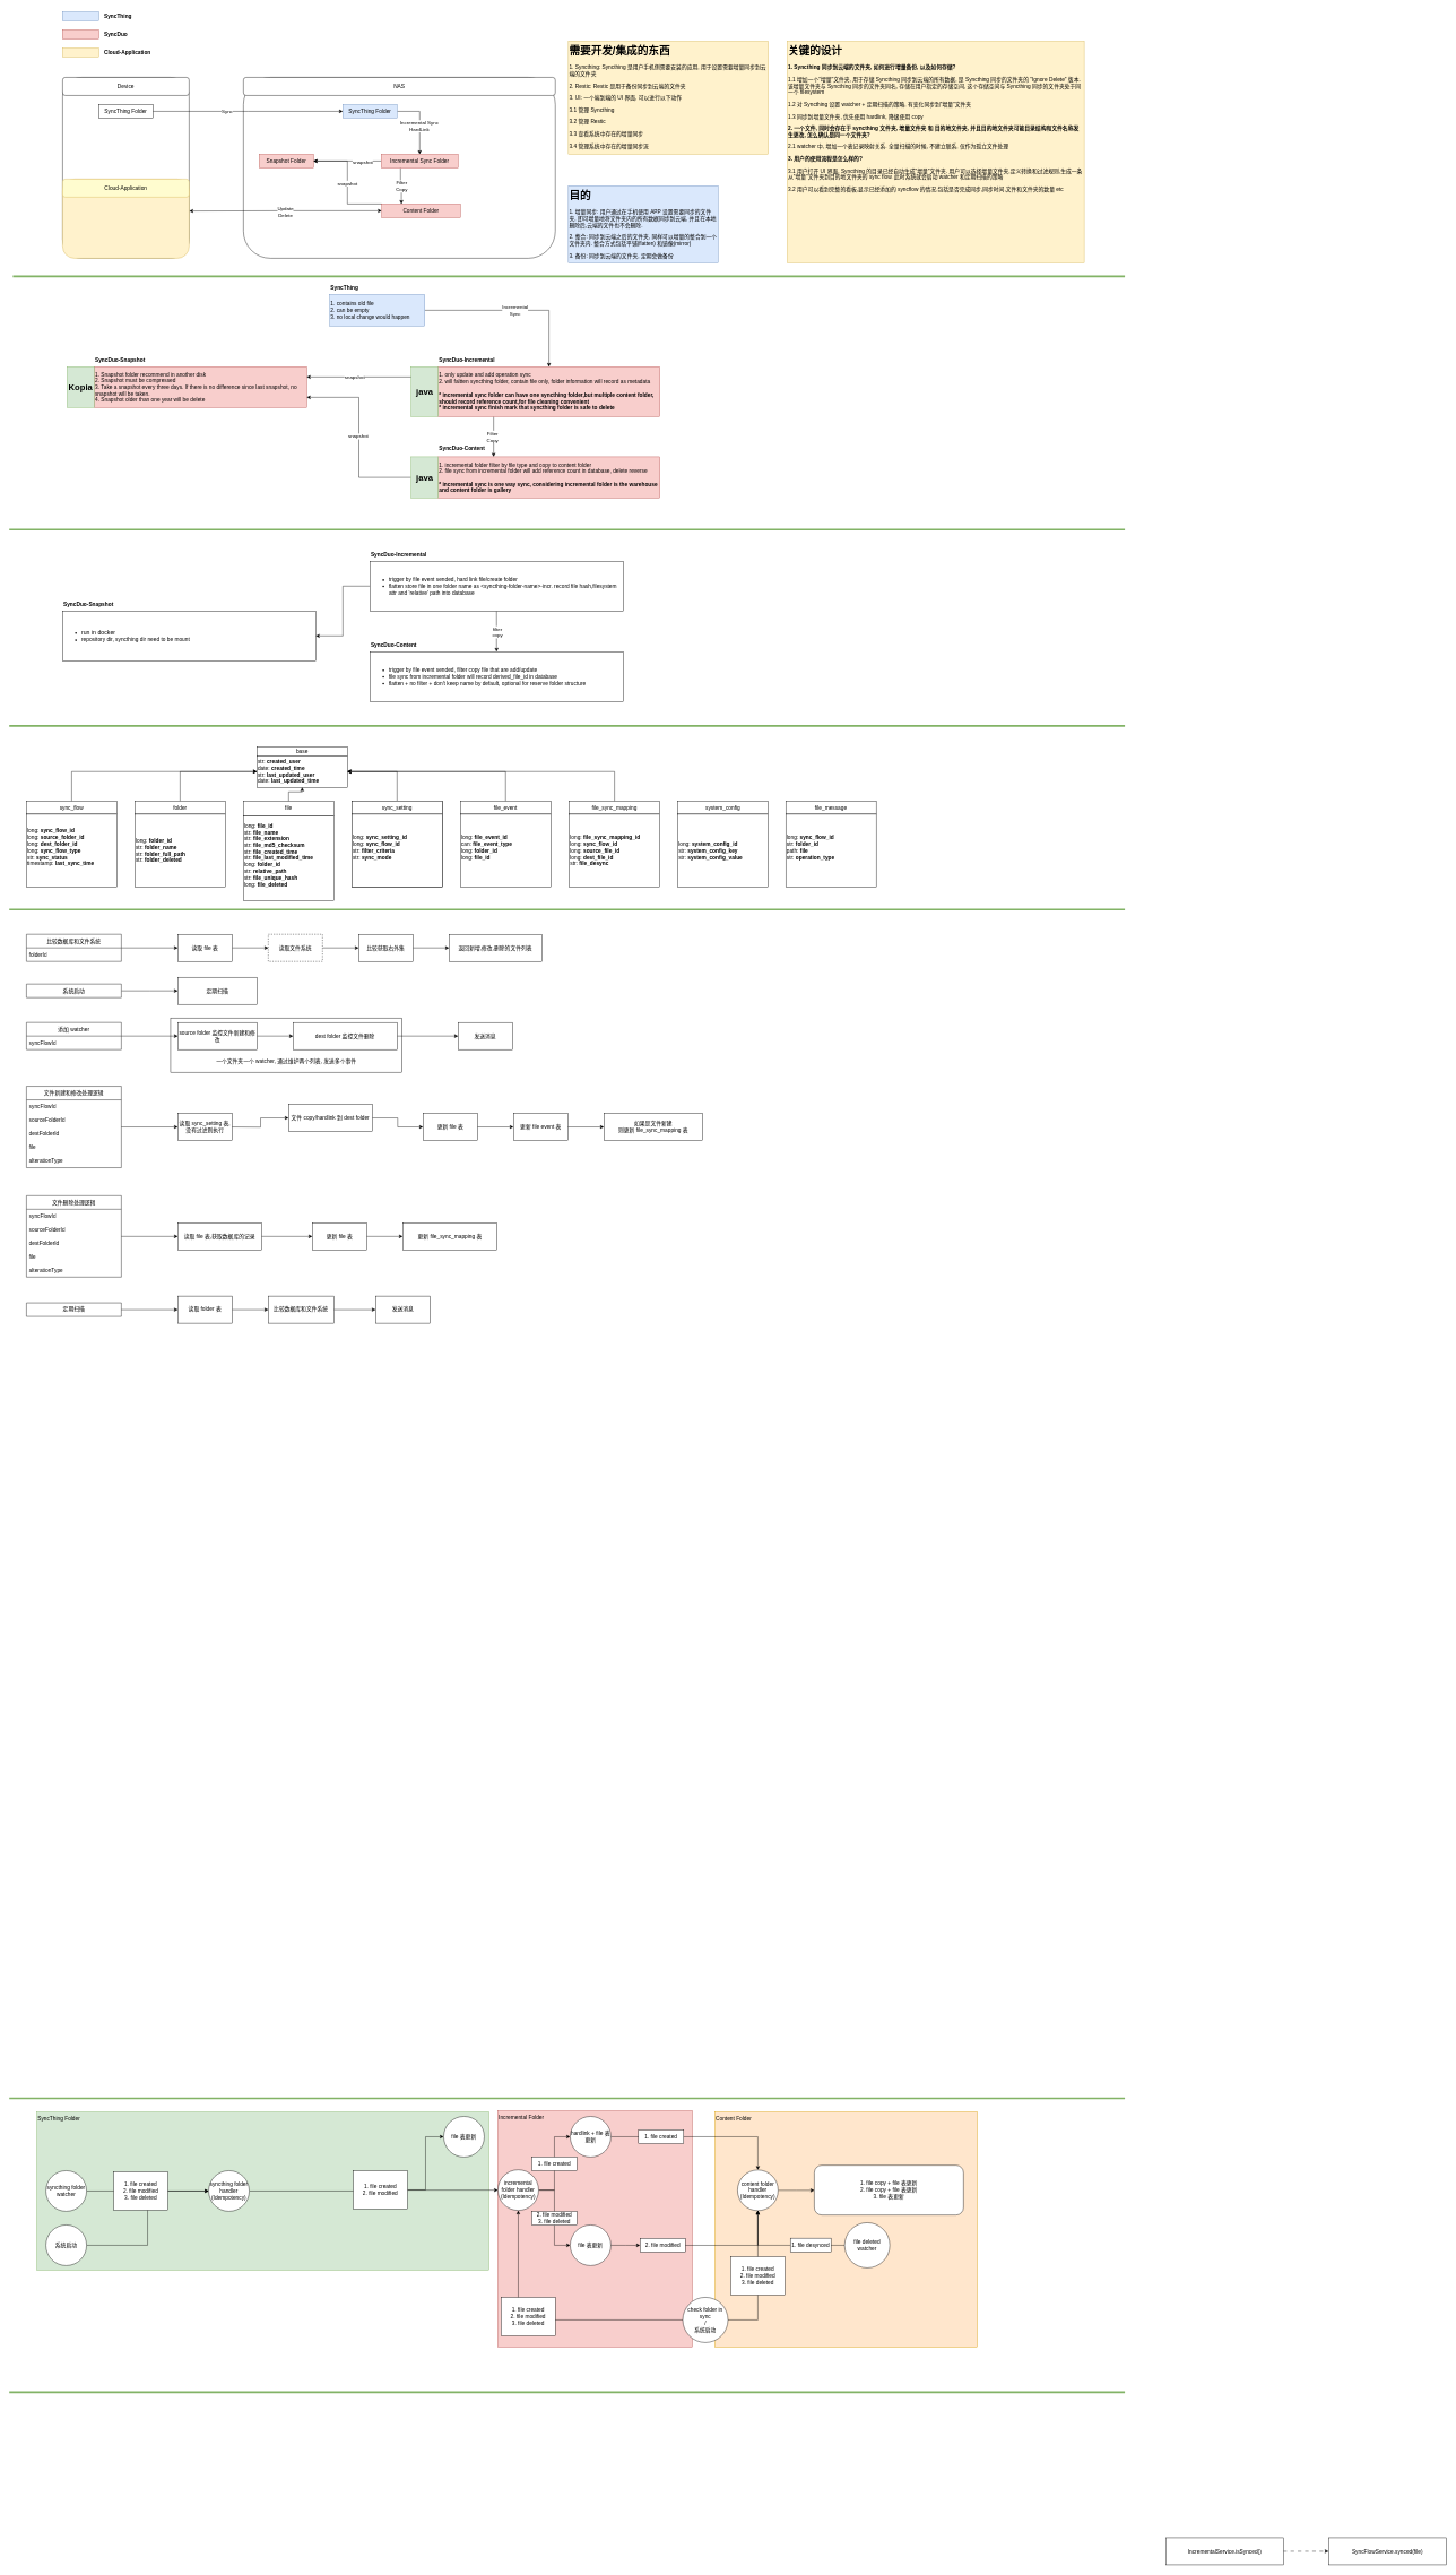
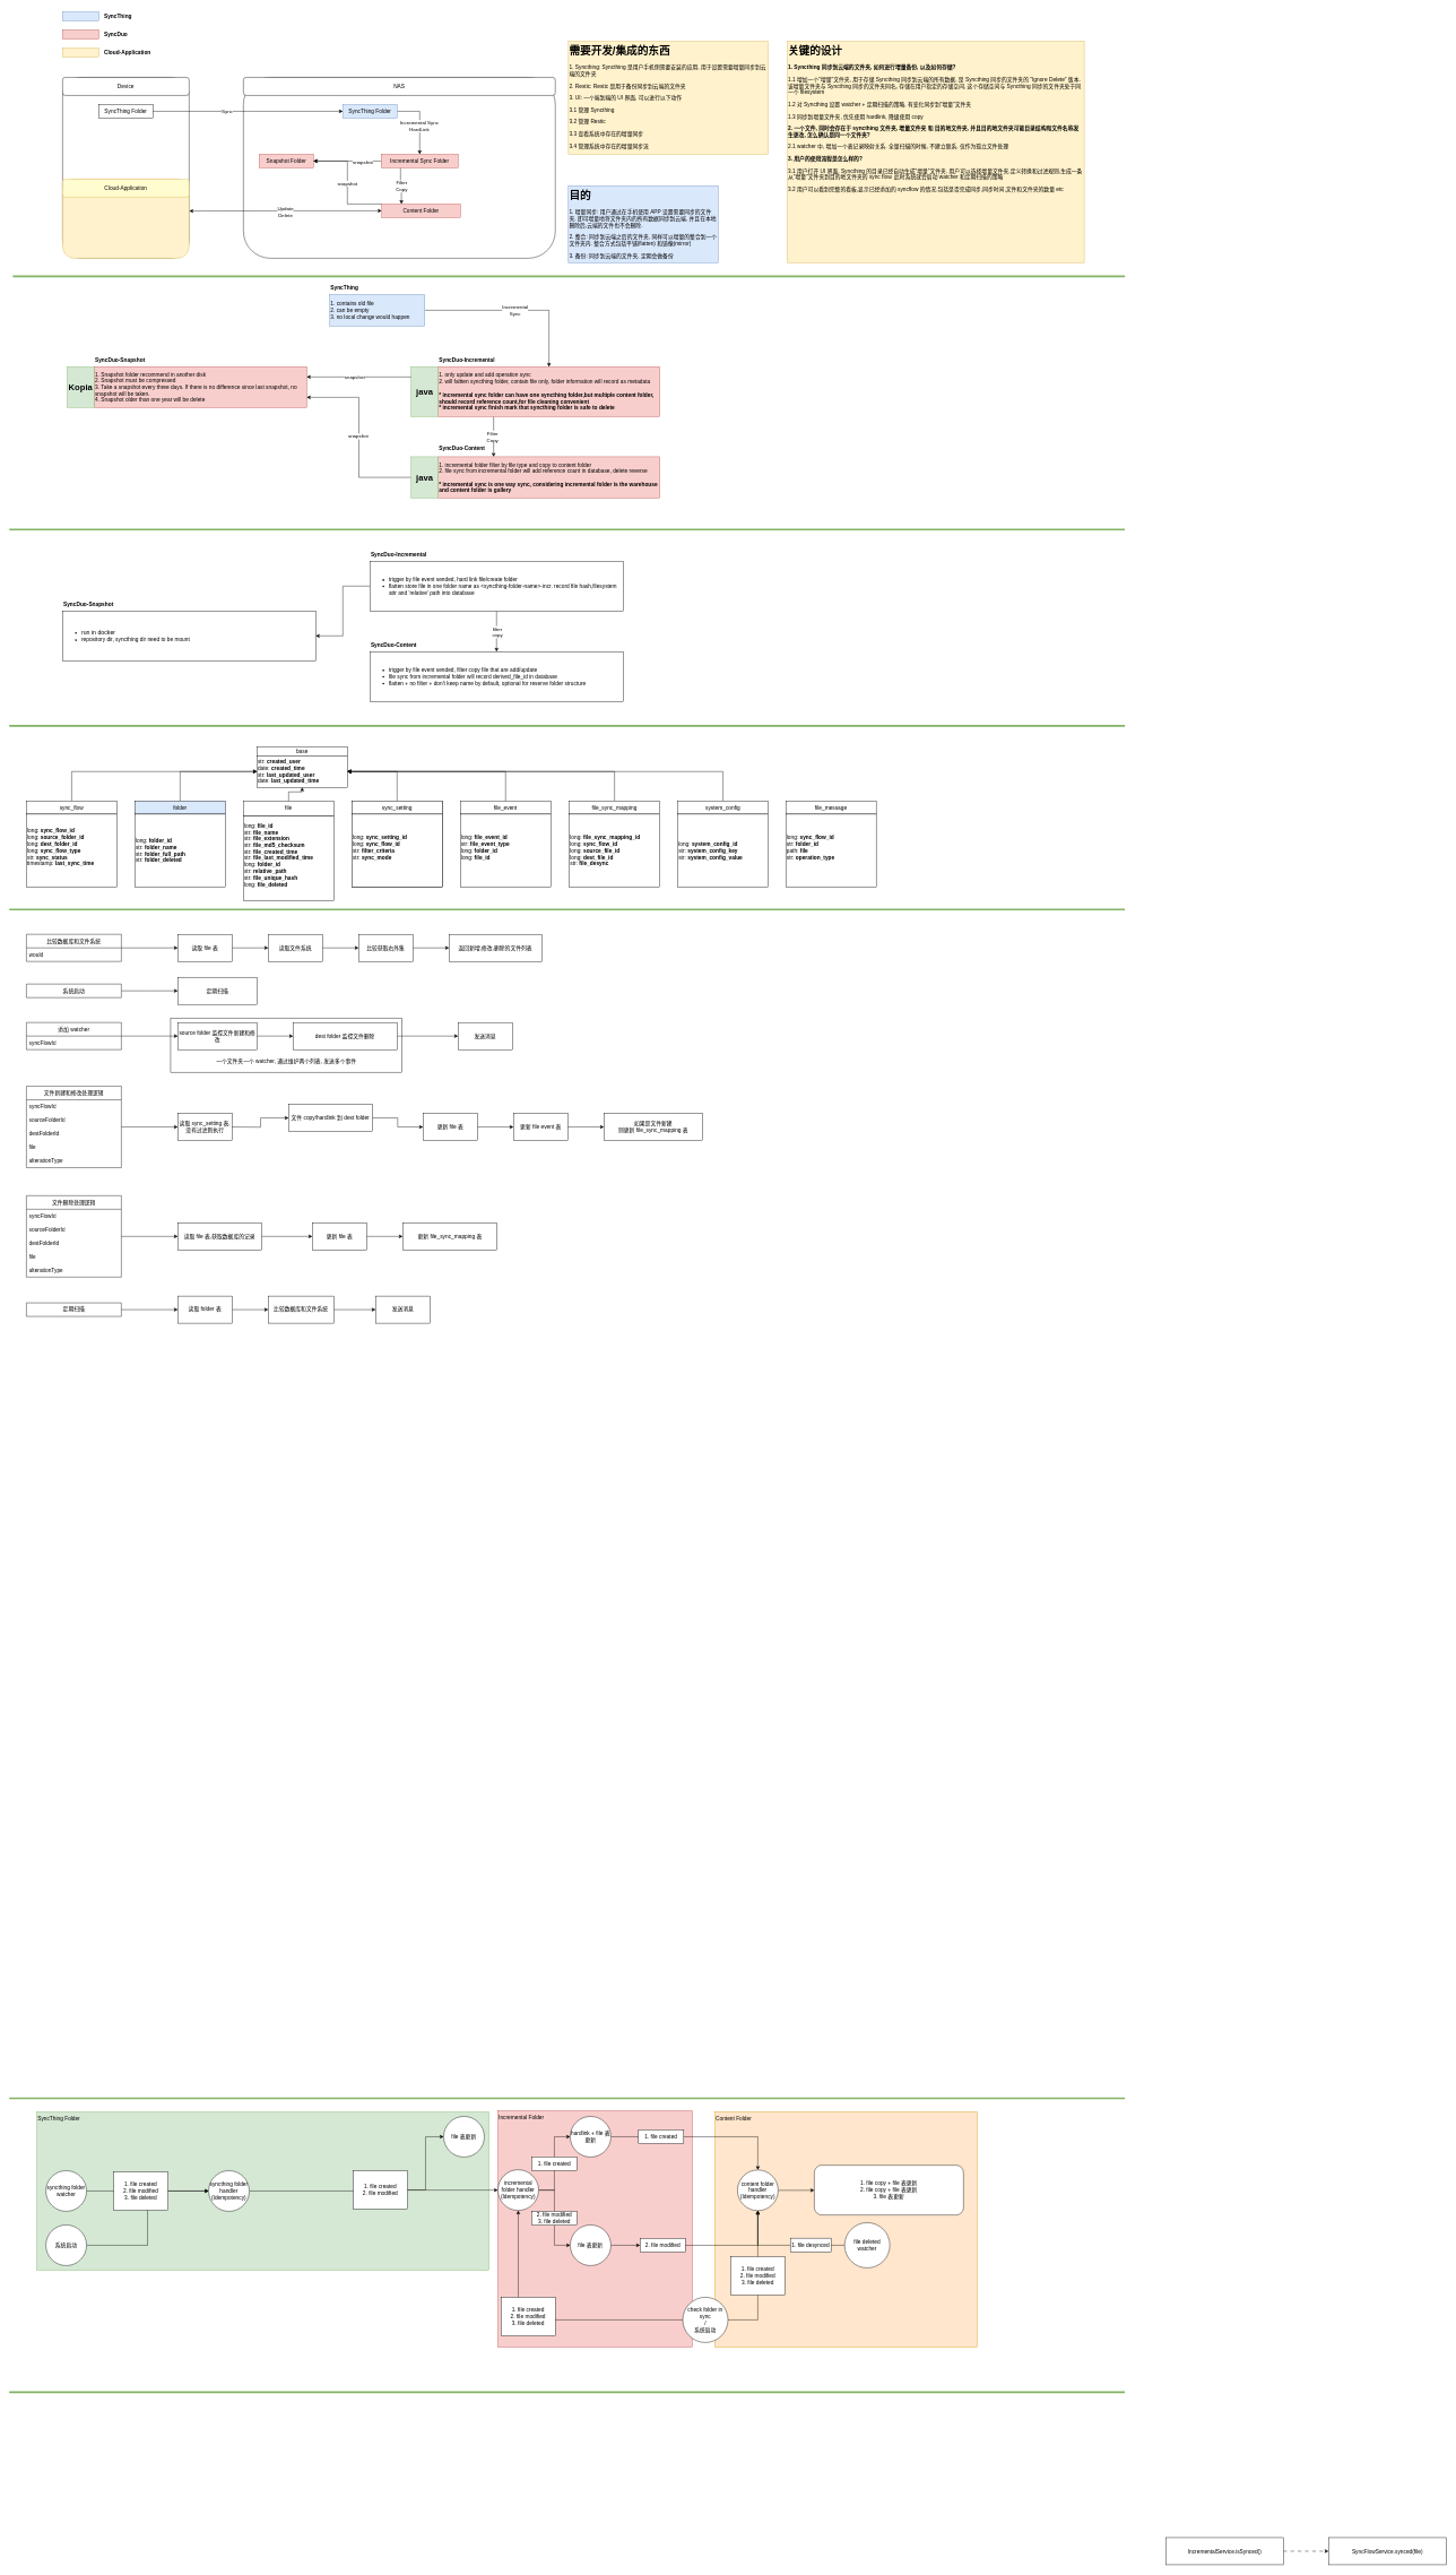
+ <mxCell id="143" style="edgeStyle=orthogonalEdgeStyle;rounded=0;orthogonalLoop=1;jettySize=auto;html=1;exitX=0.5;exitY=0;exitDx=0;exitDy=0;entryX=1;entryY=0.5;entryDx=0;entryDy=0;" parent="1" source="139" target="67" edge="1"><mxGeometry relative="1" as="geometry"><mxPoint x="1757.5" y="1685" as="sourcePoint" /><mxPoint x="1166.5" y="1620" as="targetPoint" /></mxGeometry></mxCell>
- <mxCell id="69" value="folder" style="rounded=0;whiteSpace=wrap;html=1;" parent="68" vertex="1"><mxGeometry width="200" height="29.231" as="geometry" /></mxCell>
+ <mxCell id="69" value="folder" style="rounded=0;whiteSpace=wrap;html=1;fillColor=#dae8fc;" parent="68" vertex="1"><mxGeometry width="200" height="29.231" as="geometry" /></mxCell>
- <mxCell id="109" value="&lt;div&gt;long: &lt;b&gt;file_event_id&lt;/b&gt;&lt;/div&gt;&lt;div&gt;can:&lt;b&gt; file_event_type&lt;/b&gt;&lt;/div&gt;&lt;div&gt;long:&lt;b&gt; folder_id&lt;/b&gt;&lt;/div&gt;&lt;div&gt;long:&lt;b&gt; file_id&lt;/b&gt;&lt;/div&gt;&lt;div&gt;&lt;b&gt;&lt;br&gt;&lt;/b&gt;&lt;/div&gt;" style="rounded=0;whiteSpace=wrap;html=1;align=left;" parent="107" vertex="1"><mxGeometry y="29.231" width="200" height="160.769" as="geometry" /></mxCell>
+ <mxCell id="109" value="&lt;div&gt;long: &lt;b&gt;file_event_id&lt;/b&gt;&lt;/div&gt;&lt;div&gt;str:&lt;b&gt; file_event_type&lt;/b&gt;&lt;/div&gt;&lt;div&gt;long:&lt;b&gt; folder_id&lt;/b&gt;&lt;/div&gt;&lt;div&gt;long:&lt;b&gt; file_id&lt;/b&gt;&lt;/div&gt;&lt;div&gt;&lt;b&gt;&lt;br&gt;&lt;/b&gt;&lt;/div&gt;" style="rounded=0;whiteSpace=wrap;html=1;align=left;" parent="107" vertex="1"><mxGeometry y="29.231" width="200" height="160.769" as="geometry" /></mxCell>
- <mxCell id="150" value="读取文件系统" style="whiteSpace=wrap;html=1;fontStyle=0;startSize=30;dashed=1;" parent="1" vertex="1"><mxGeometry x="593" y="2065" width="120" height="60" as="geometry" /></mxCell>
+ <mxCell id="150" value="读取文件系统" style="whiteSpace=wrap;html=1;fontStyle=0;startSize=30;" parent="1" vertex="1"><mxGeometry x="593" y="2065" width="120" height="60" as="geometry" /></mxCell>
- <mxCell id="146" value="folderId" style="text;strokeColor=none;fillColor=none;align=left;verticalAlign=middle;spacingLeft=4;spacingRight=4;overflow=hidden;points=[[0,0.5],[1,0.5]];portConstraint=eastwest;rotatable=0;whiteSpace=wrap;html=1;" parent="145" vertex="1"><mxGeometry y="30" width="210" height="30" as="geometry" /></mxCell>
+ <mxCell id="146" value="would" style="text;strokeColor=none;fillColor=none;align=left;verticalAlign=middle;spacingLeft=4;spacingRight=4;overflow=hidden;points=[[0,0.5],[1,0.5]];portConstraint=eastwest;rotatable=0;whiteSpace=wrap;html=1;" parent="145" vertex="1"><mxGeometry y="30" width="210" height="30" as="geometry" /></mxCell>
